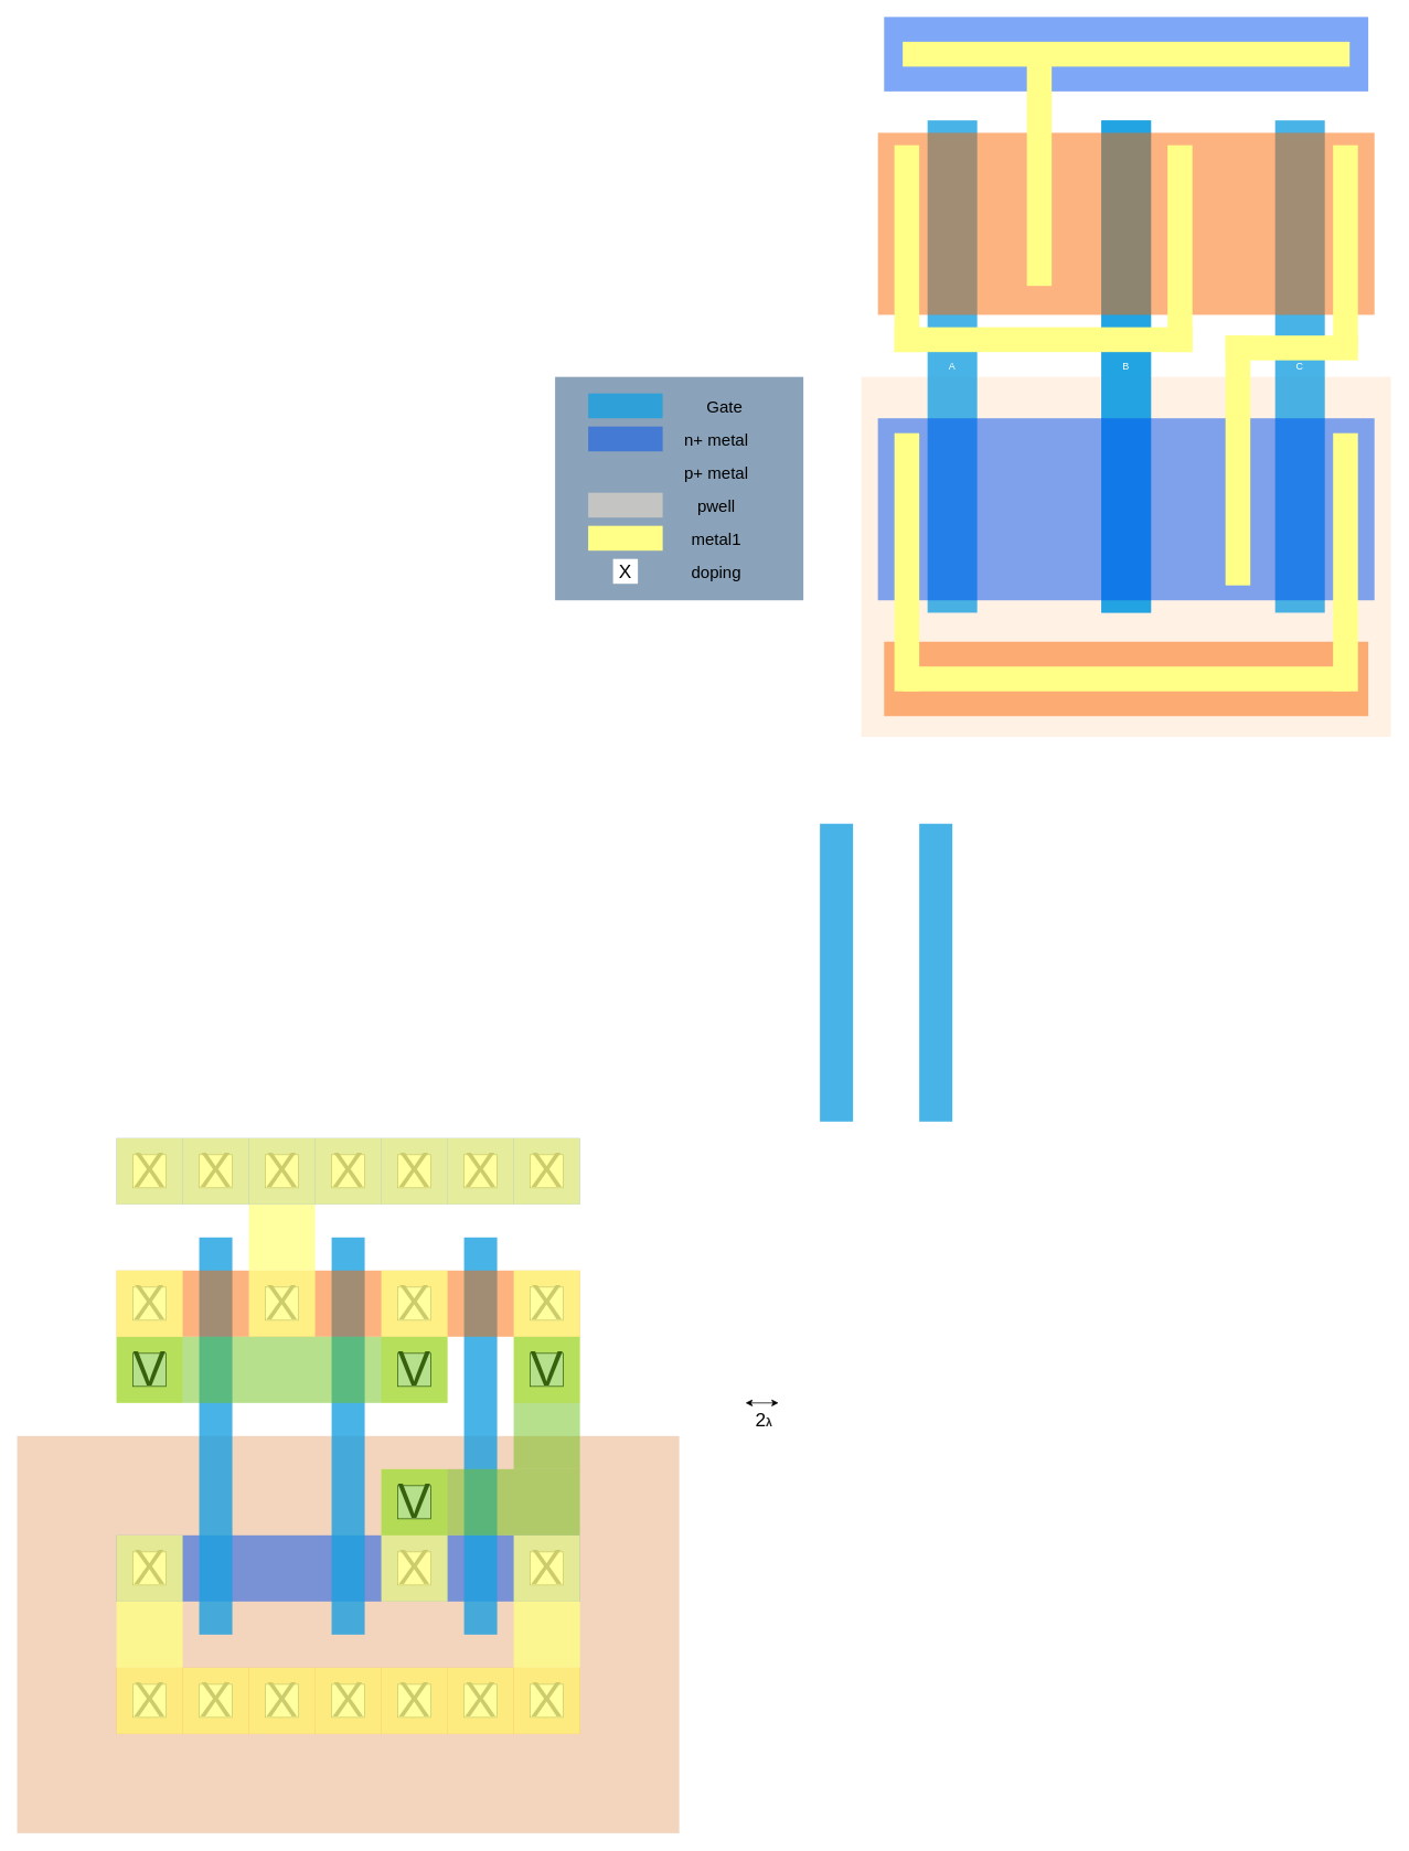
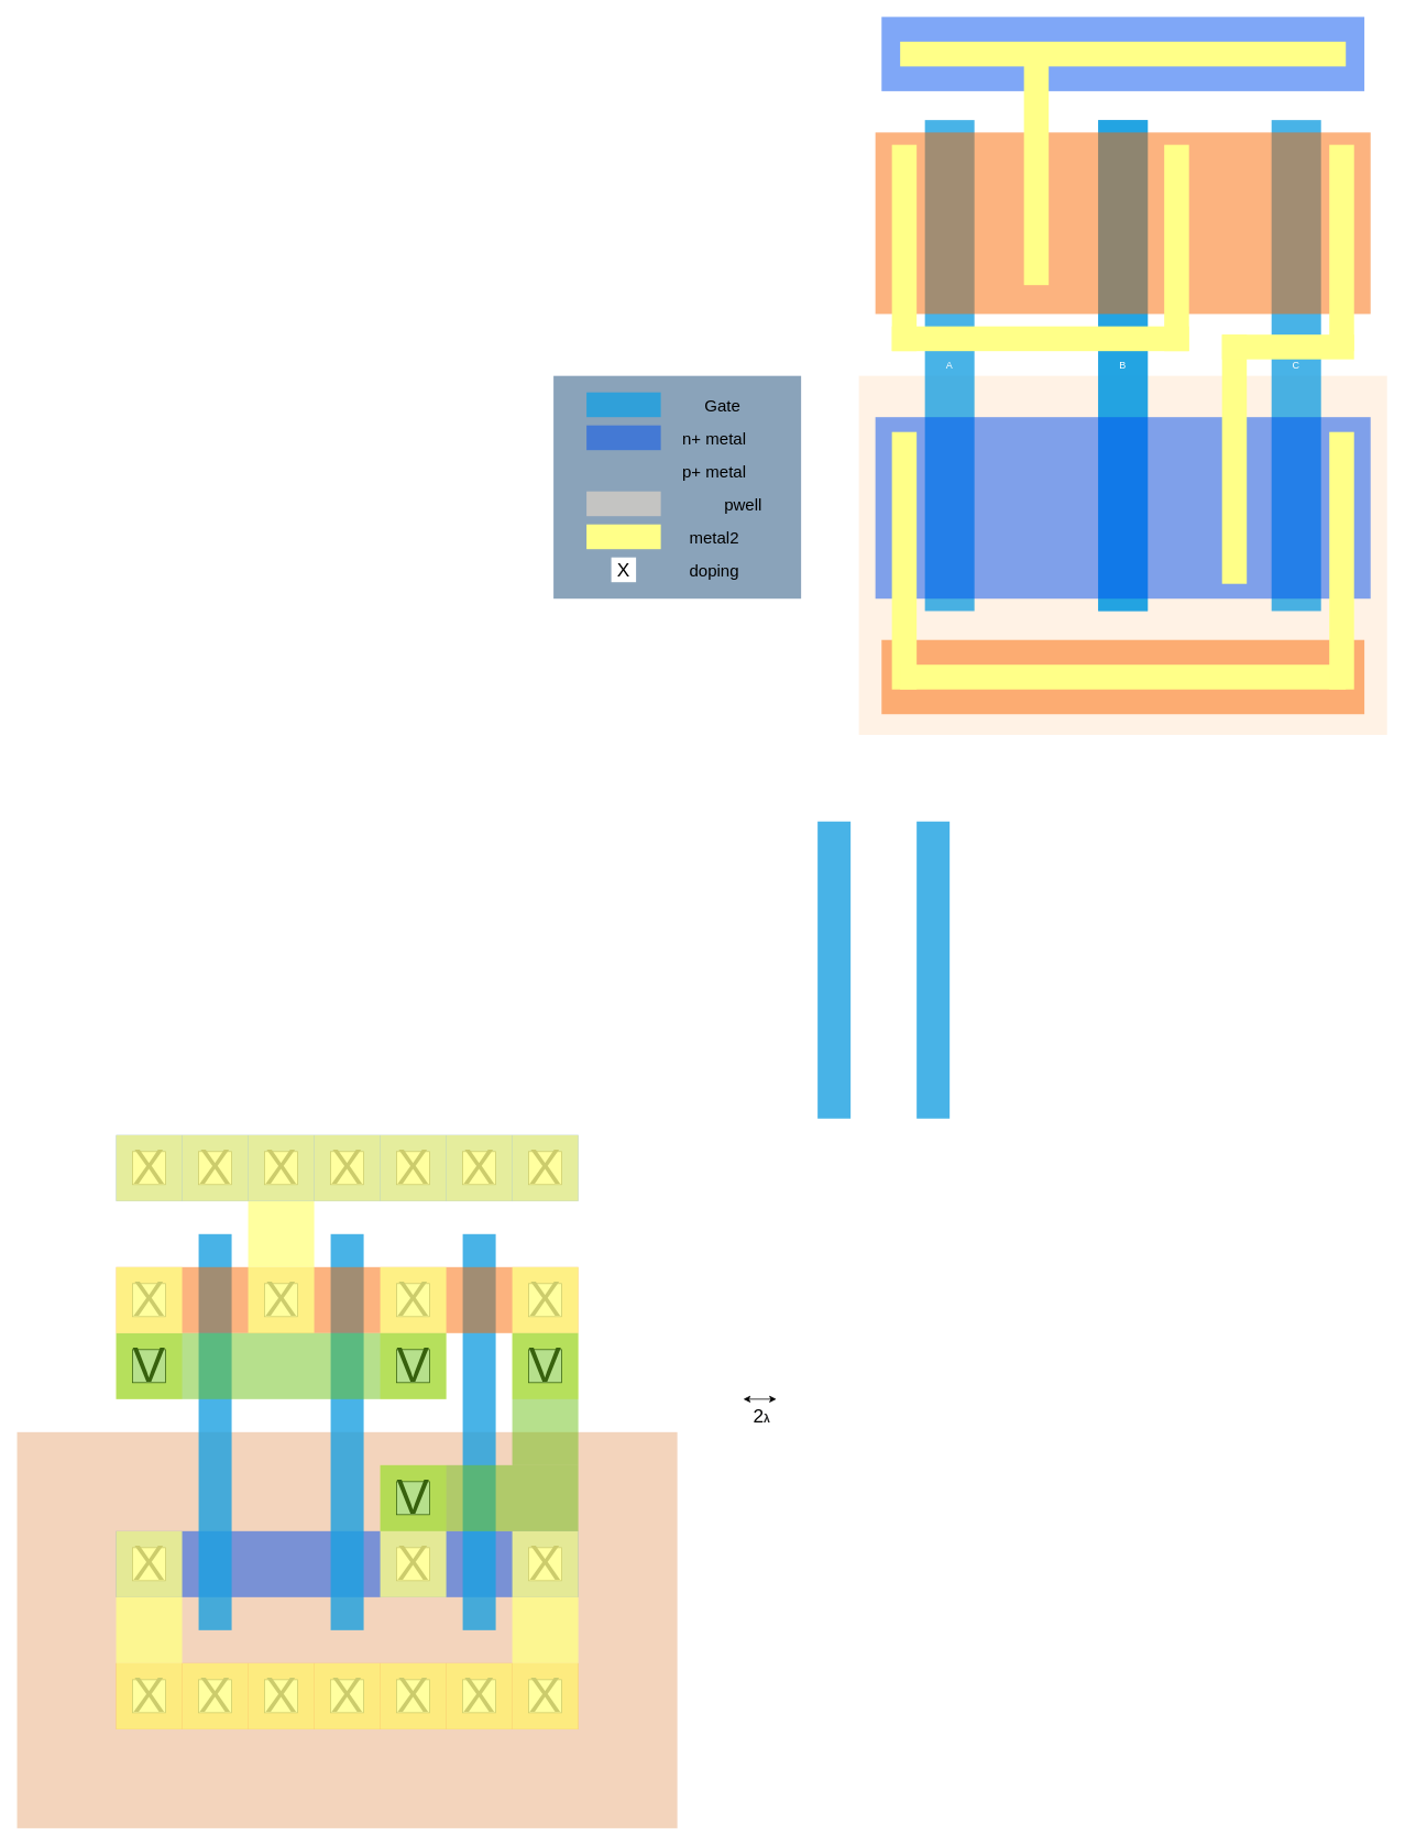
- <mxCell id="28" value="&lt;font style=&quot;font-size: 20px;&quot;&gt;pwell&lt;br&gt;&lt;/font&gt;" style="text;html=1;strokeColor=none;fillColor=none;align=center;verticalAlign=middle;whiteSpace=wrap;rounded=0;" vertex="1" parent="1"><mxGeometry x="800" y="595" width="130" height="30" as="geometry" /></mxCell>
+ <mxCell id="28" value="&lt;font style=&quot;font-size: 20px;&quot;&gt;pwell&lt;br&gt;&lt;/font&gt;" style="text;html=1;strokeColor=none;fillColor=none;align=center;verticalAlign=middle;whiteSpace=wrap;rounded=0;" vertex="1" parent="1"><mxGeometry x="835" y="595" width="130" height="30" as="geometry" /></mxCell>
- <mxCell id="29" value="&lt;font style=&quot;font-size: 20px;&quot;&gt;metal1&lt;/font&gt;" style="text;html=1;strokeColor=none;fillColor=none;align=center;verticalAlign=middle;whiteSpace=wrap;rounded=0;" vertex="1" parent="1"><mxGeometry x="800" y="635" width="130" height="30" as="geometry" /></mxCell>
+ <mxCell id="29" value="&lt;font style=&quot;font-size: 20px;&quot;&gt;metal2&lt;/font&gt;" style="text;html=1;strokeColor=none;fillColor=none;align=center;verticalAlign=middle;whiteSpace=wrap;rounded=0;" vertex="1" parent="1"><mxGeometry x="800" y="635" width="130" height="30" as="geometry" /></mxCell>
